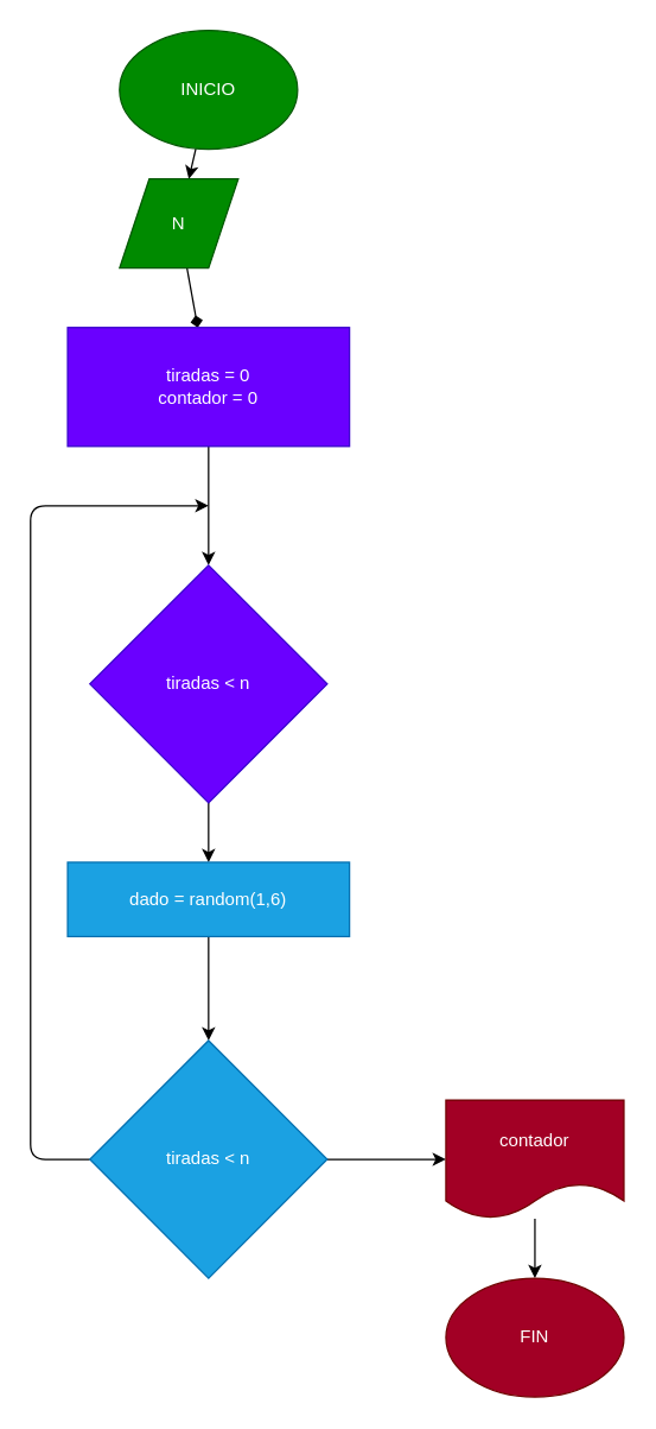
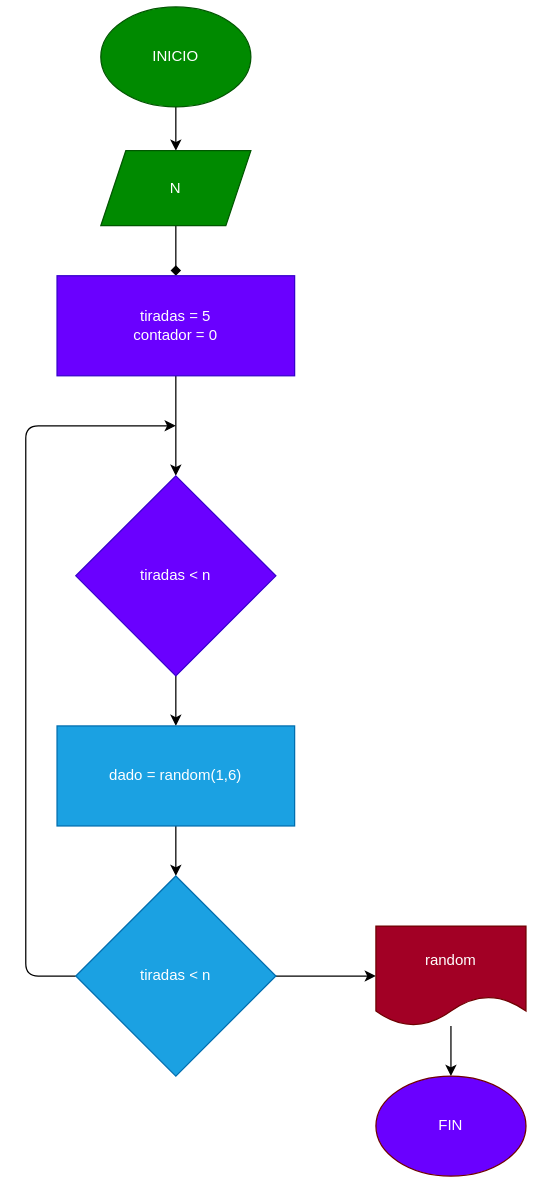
- <mxCell id="3" value="INICIO" style="ellipse;whiteSpace=wrap;html=1;fillColor=#008a00;fontColor=#ffffff;strokeColor=#005700;" vertex="1" parent="1"><mxGeometry x="80" width="120" height="80" as="geometry" y="20" /></mxCell>
+ <mxCell id="3" value="INICIO" style="ellipse;whiteSpace=wrap;html=1;fillColor=#008a00;fontColor=#ffffff;strokeColor=#005700;" vertex="1" parent="1"><mxGeometry x="80" y="5" width="120" height="80" as="geometry" /></mxCell>
- <mxCell id="5" value="N" style="shape=parallelogram;perimeter=parallelogramPerimeter;whiteSpace=wrap;html=1;fixedSize=1;fillColor=#008a00;fontColor=#ffffff;strokeColor=#005700;" vertex="1" parent="1"><mxGeometry x="80" y="120" width="80" height="60" as="geometry" /></mxCell>
+ <mxCell id="5" value="N" style="shape=parallelogram;perimeter=parallelogramPerimeter;whiteSpace=wrap;html=1;fixedSize=1;fillColor=#008a00;fontColor=#ffffff;strokeColor=#005700;" vertex="1" parent="1"><mxGeometry x="80" y="120" width="120" height="60" as="geometry" /></mxCell>
- <mxCell id="7" value="tiradas = 0&lt;br&gt;contador = 0" style="rounded=0;whiteSpace=wrap;html=1;fillColor=#6a00ff;fontColor=#ffffff;strokeColor=#3700CC;" vertex="1" parent="1"><mxGeometry x="45" y="220" width="190" height="80" as="geometry" /></mxCell>
+ <mxCell id="7" value="tiradas = 5&lt;br&gt;contador = 0" style="rounded=0;whiteSpace=wrap;html=1;fillColor=#6a00ff;fontColor=#ffffff;strokeColor=#3700CC;" vertex="1" parent="1"><mxGeometry x="45" y="220" width="190" height="80" as="geometry" /></mxCell>
- <mxCell id="11" value="dado = random(1,6)" style="rounded=0;whiteSpace=wrap;html=1;fillColor=#1ba1e2;fontColor=#ffffff;strokeColor=#006EAF;" vertex="1" parent="1"><mxGeometry x="45" y="580" width="190" height="50" as="geometry" /></mxCell>
+ <mxCell id="11" value="dado = random(1,6)" style="rounded=0;whiteSpace=wrap;html=1;fillColor=#1ba1e2;fontColor=#ffffff;strokeColor=#006EAF;" vertex="1" parent="1"><mxGeometry x="45" y="580" width="190" height="80" as="geometry" /></mxCell>
- <mxCell id="16" value="contador" style="shape=document;whiteSpace=wrap;html=1;boundedLbl=1;fillColor=#a20025;fontColor=#ffffff;strokeColor=#6F0000;" vertex="1" parent="1"><mxGeometry x="300" y="740" width="120" height="80" as="geometry" /></mxCell>
+ <mxCell id="16" value="random" style="shape=document;whiteSpace=wrap;html=1;boundedLbl=1;fillColor=#a20025;fontColor=#ffffff;strokeColor=#6F0000;" vertex="1" parent="1"><mxGeometry x="300" y="740" width="120" height="80" as="geometry" /></mxCell>
- <mxCell id="17" value="FIN" style="ellipse;whiteSpace=wrap;html=1;fillColor=#a20025;fontColor=#ffffff;strokeColor=#6F0000;" vertex="1" parent="1"><mxGeometry x="300" y="860" width="120" height="80" as="geometry" /></mxCell>
+ <mxCell id="17" value="FIN" style="ellipse;whiteSpace=wrap;html=1;fillColor=#6a00ff;fontColor=#ffffff;strokeColor=#6F0000;" vertex="1" parent="1"><mxGeometry x="300" y="860" width="120" height="80" as="geometry" /></mxCell>
